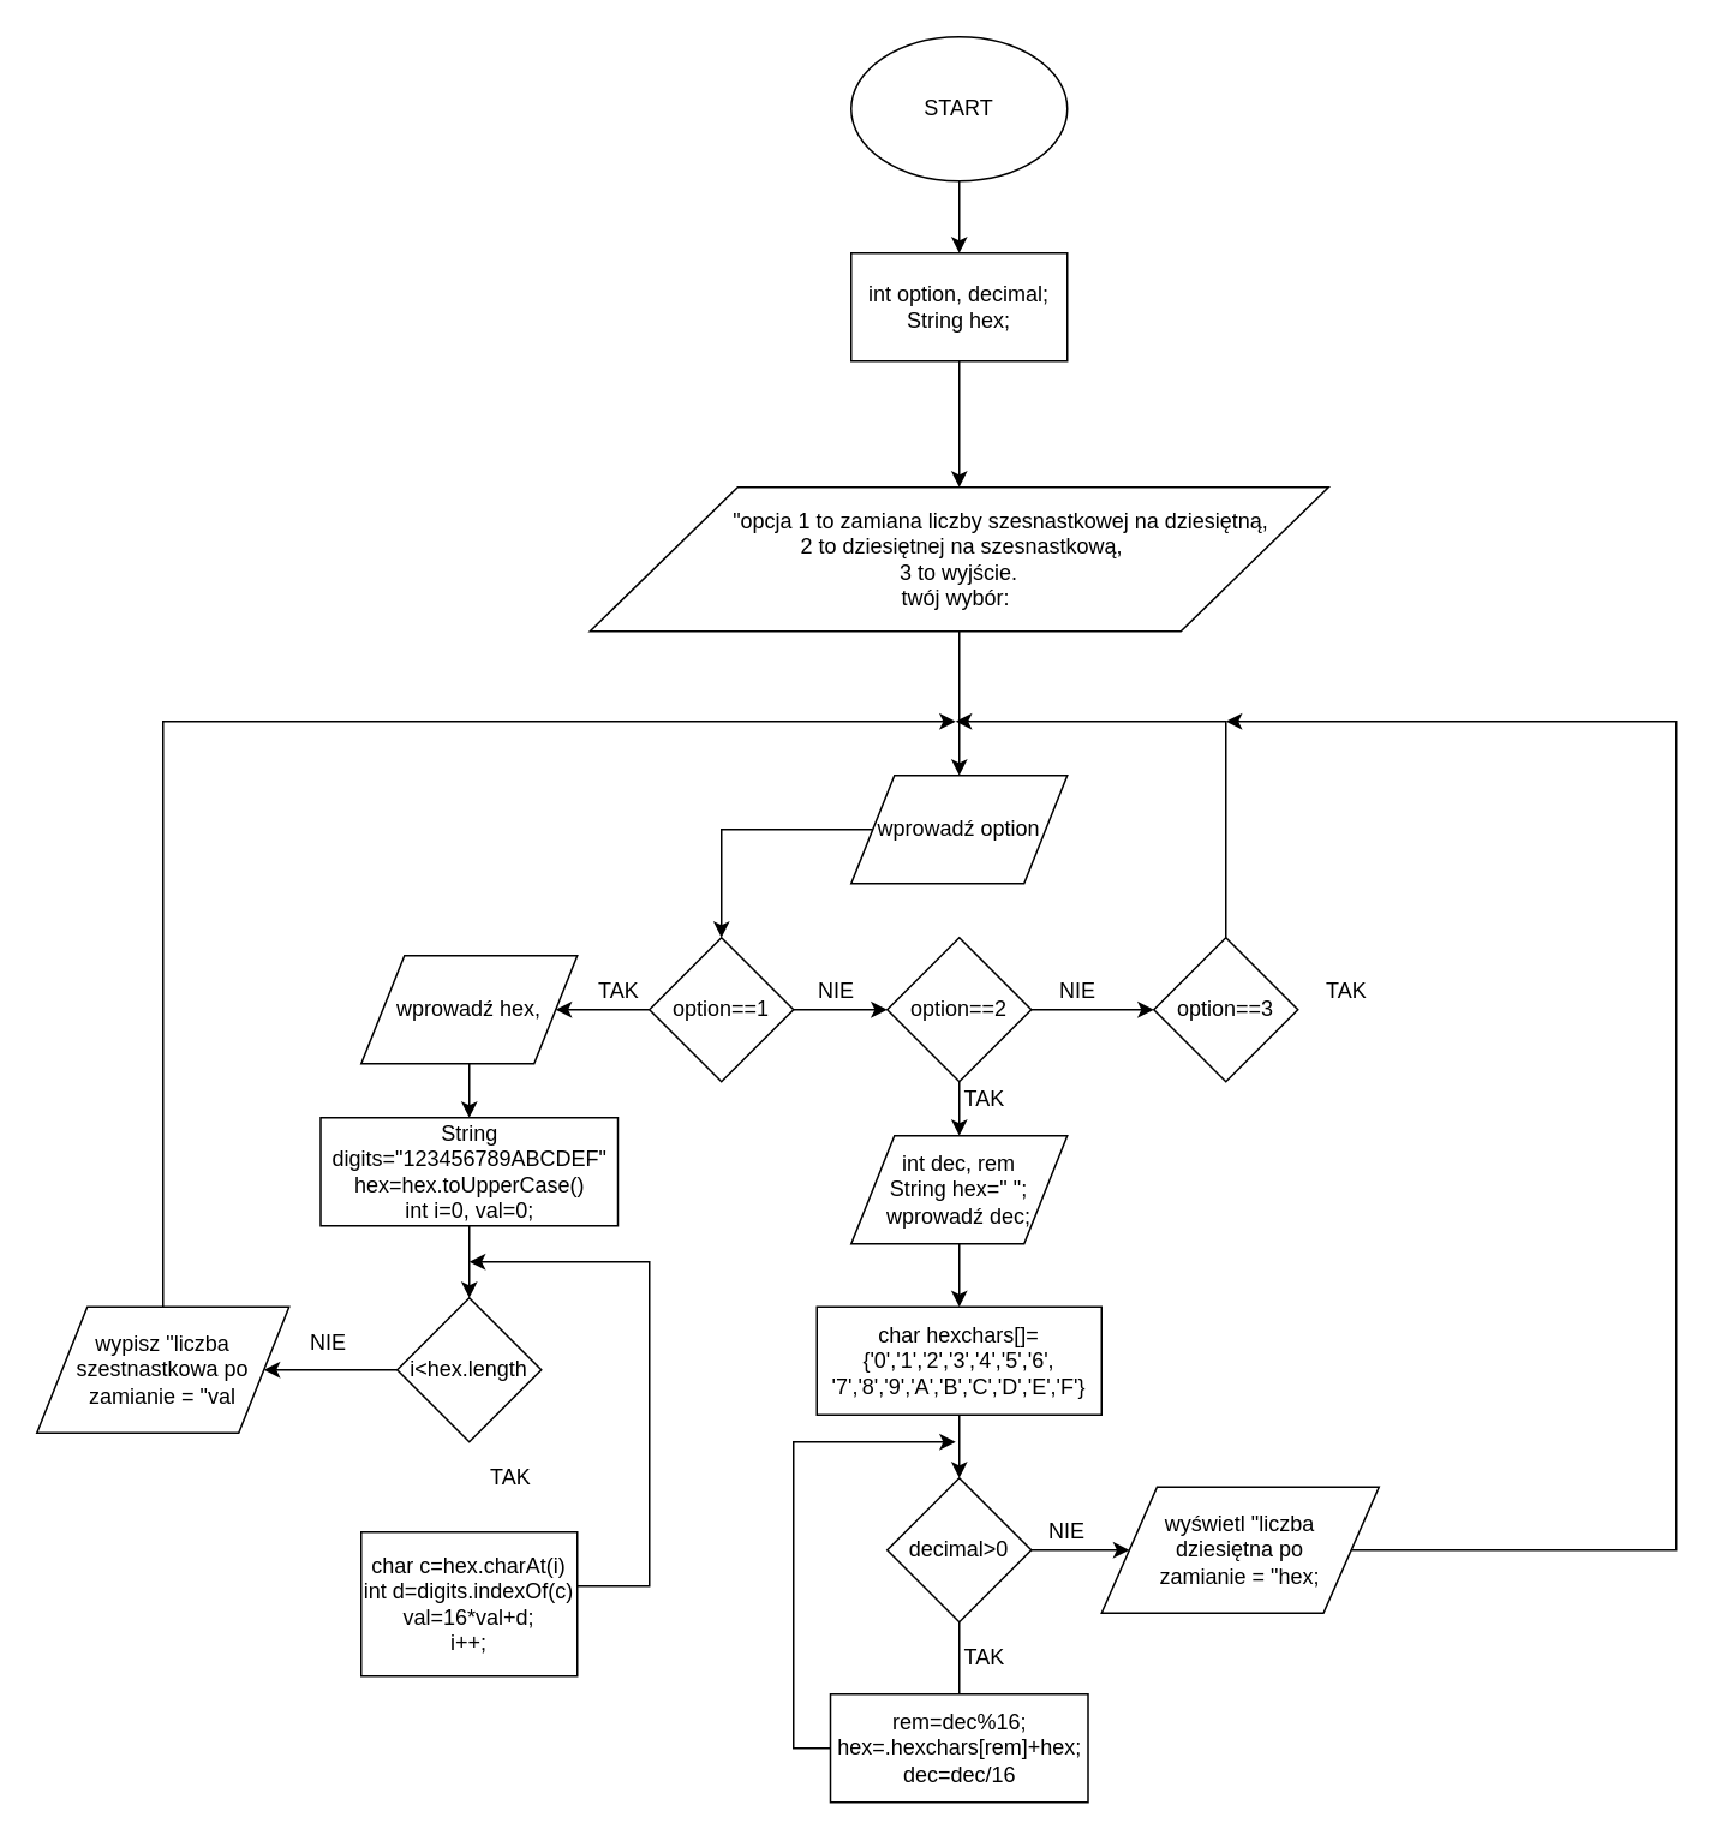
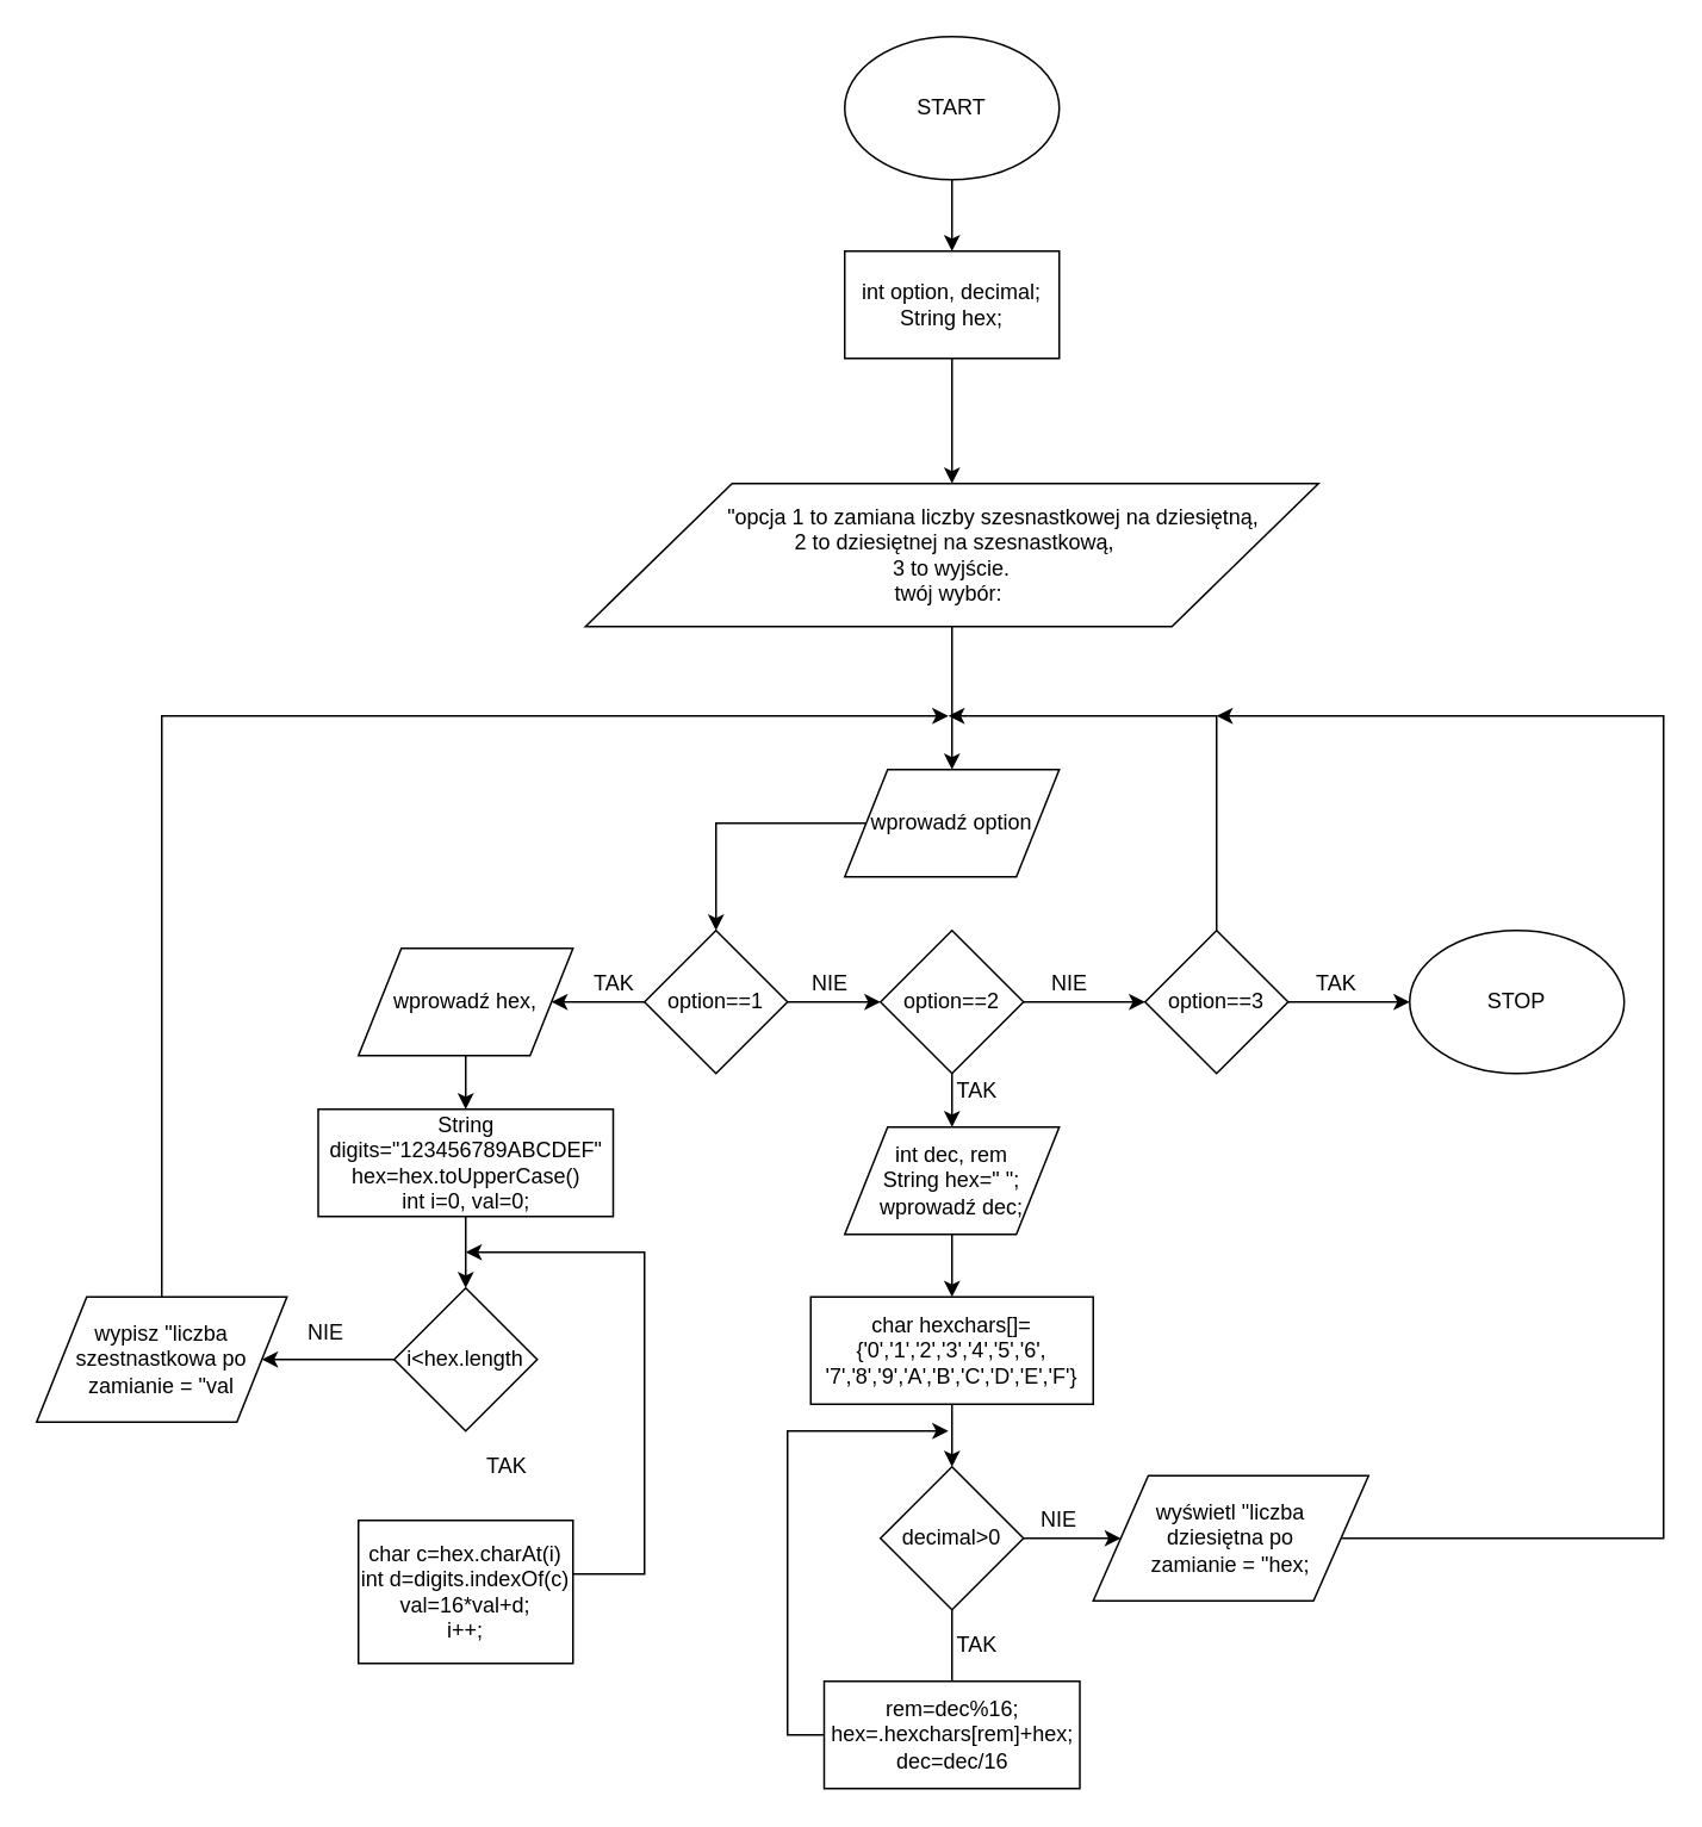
+ <mxCell id="14" value="" style="edgeStyle=orthogonalEdgeStyle;rounded=0;orthogonalLoop=1;jettySize=auto;html=1;" parent="1" source="16" target="17" edge="1"><mxGeometry relative="1" as="geometry" /></mxCell>
+ <mxCell id="17" value="STOP" style="ellipse;whiteSpace=wrap;html=1;" parent="1" vertex="1"><mxGeometry x="788" y="520" width="120" height="80" as="geometry" /></mxCell>
